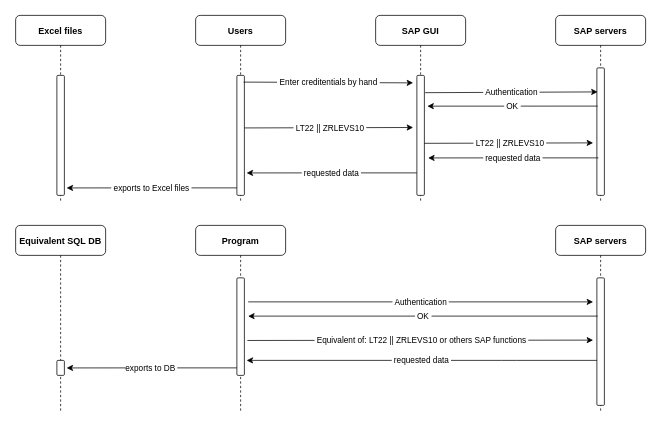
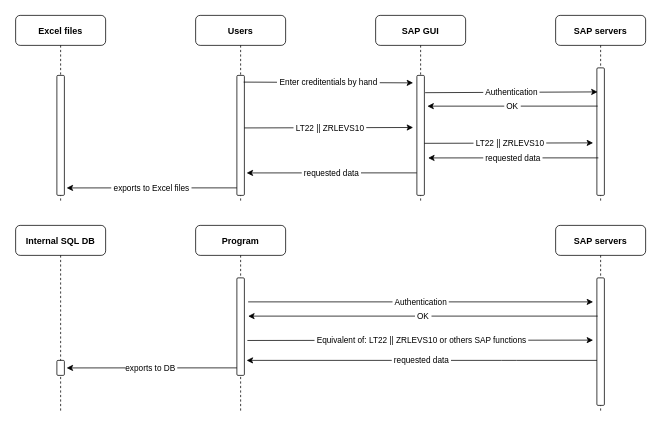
- <mxCell id="18" value="Equivalent SQL DB" style="shape=umlLifeline;perimeter=lifelinePerimeter;container=1;collapsible=0;recursiveResize=0;rounded=1;shadow=0;strokeWidth=1;fontStyle=1" vertex="1" parent="1"><mxGeometry x="20" y="300" width="120" height="250" as="geometry" /></mxCell>
+ <mxCell id="18" value="Internal SQL DB" style="shape=umlLifeline;perimeter=lifelinePerimeter;container=1;collapsible=0;recursiveResize=0;rounded=1;shadow=0;strokeWidth=1;fontStyle=1" vertex="1" parent="1"><mxGeometry x="20" y="300" width="120" height="250" as="geometry" /></mxCell>
